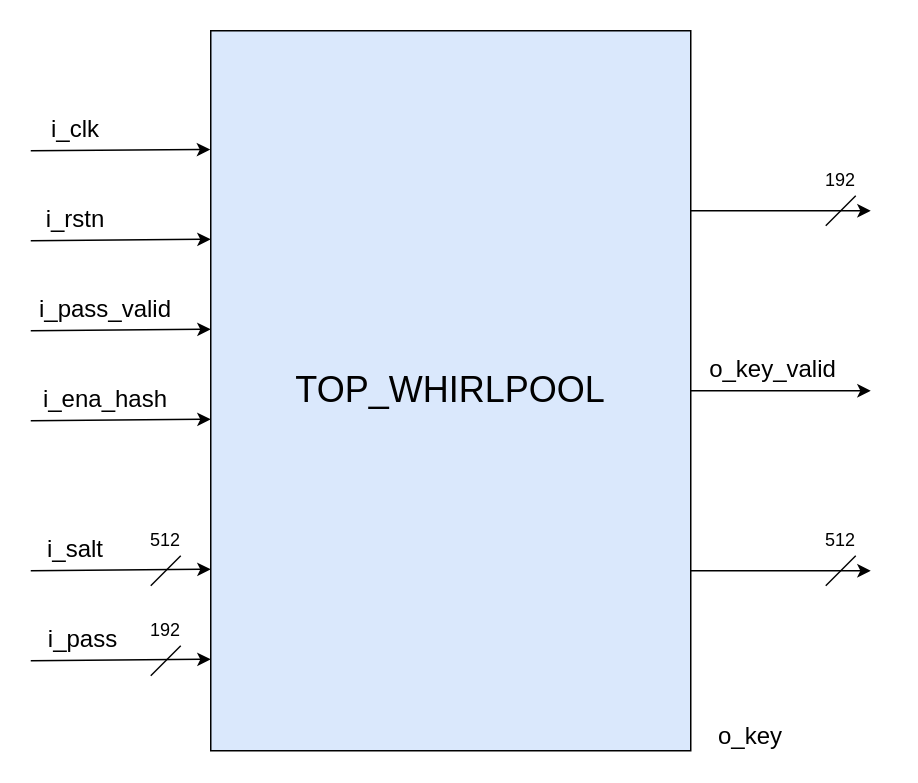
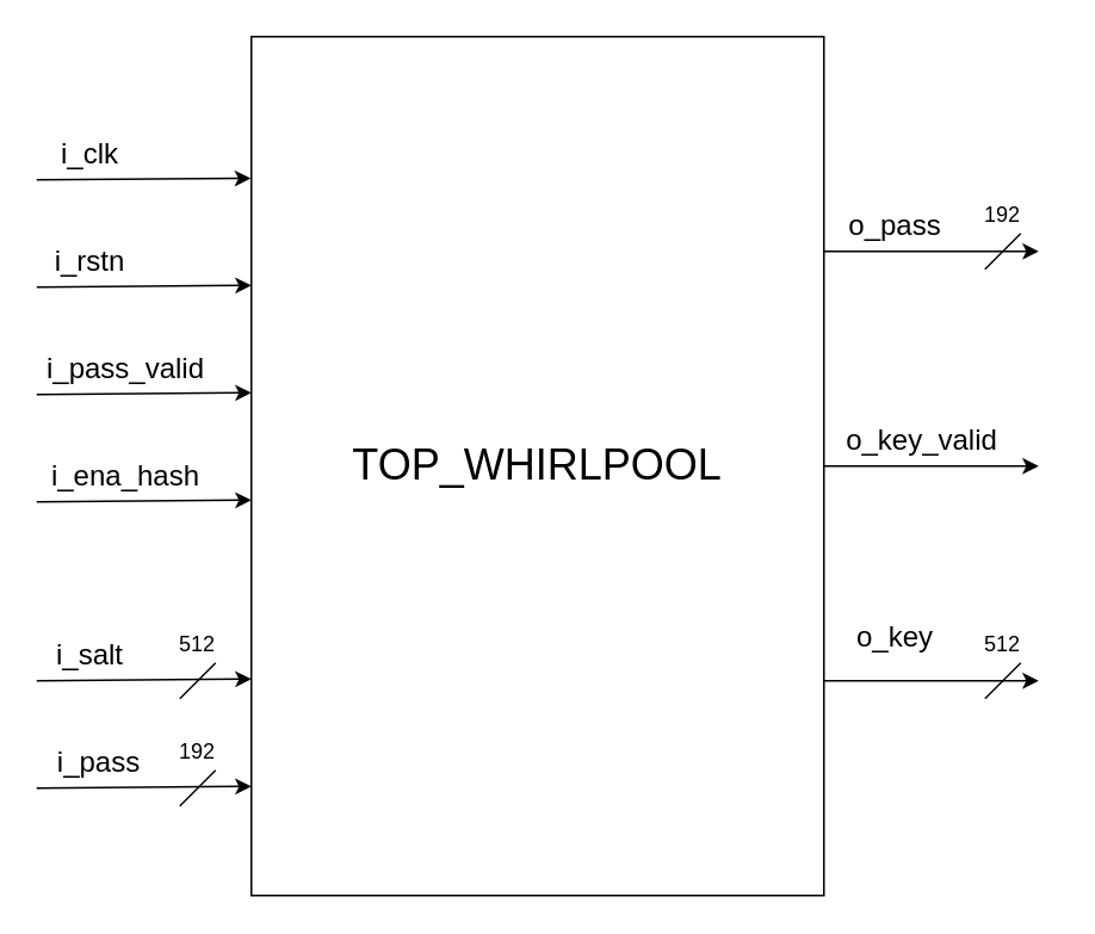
+ <mxCell id="18" value="&lt;font style=&quot;font-size: 16px;&quot;&gt;o_pass&lt;/font&gt;" style="text;html=1;strokeColor=none;fillColor=none;align=center;verticalAlign=middle;whiteSpace=wrap;rounded=0;" parent="1" vertex="1"><mxGeometry x="470" y="110" width="60" height="30" as="geometry" /></mxCell>
- <mxCell id="5" value="&lt;font style=&quot;font-size: 24px;&quot;&gt;TOP_WHIRLPOOL&lt;/font&gt;" style="rounded=0;whiteSpace=wrap;html=1;fillColor=#dae8fc;" parent="1" vertex="1"><mxGeometry x="140" y="20" width="320" height="480" as="geometry" /></mxCell>
+ <mxCell id="5" value="&lt;font style=&quot;font-size: 24px;&quot;&gt;TOP_WHIRLPOOL&lt;/font&gt;" style="rounded=0;whiteSpace=wrap;html=1;" parent="1" vertex="1"><mxGeometry x="140" y="20" width="320" height="480" as="geometry" /></mxCell>
- <mxCell id="20" value="&lt;span style=&quot;font-size: 16px;&quot;&gt;o_key&lt;/span&gt;" style="text;html=1;strokeColor=none;fillColor=none;align=center;verticalAlign=middle;whiteSpace=wrap;rounded=0;" parent="1" vertex="1"><mxGeometry x="470" y="475" width="60" height="30" as="geometry" /></mxCell>
+ <mxCell id="20" value="&lt;span style=&quot;font-size: 16px;&quot;&gt;o_key&lt;/span&gt;" style="text;html=1;strokeColor=none;fillColor=none;align=center;verticalAlign=middle;whiteSpace=wrap;rounded=0;" parent="1" vertex="1"><mxGeometry x="470" y="340" width="60" height="30" as="geometry" /></mxCell>
